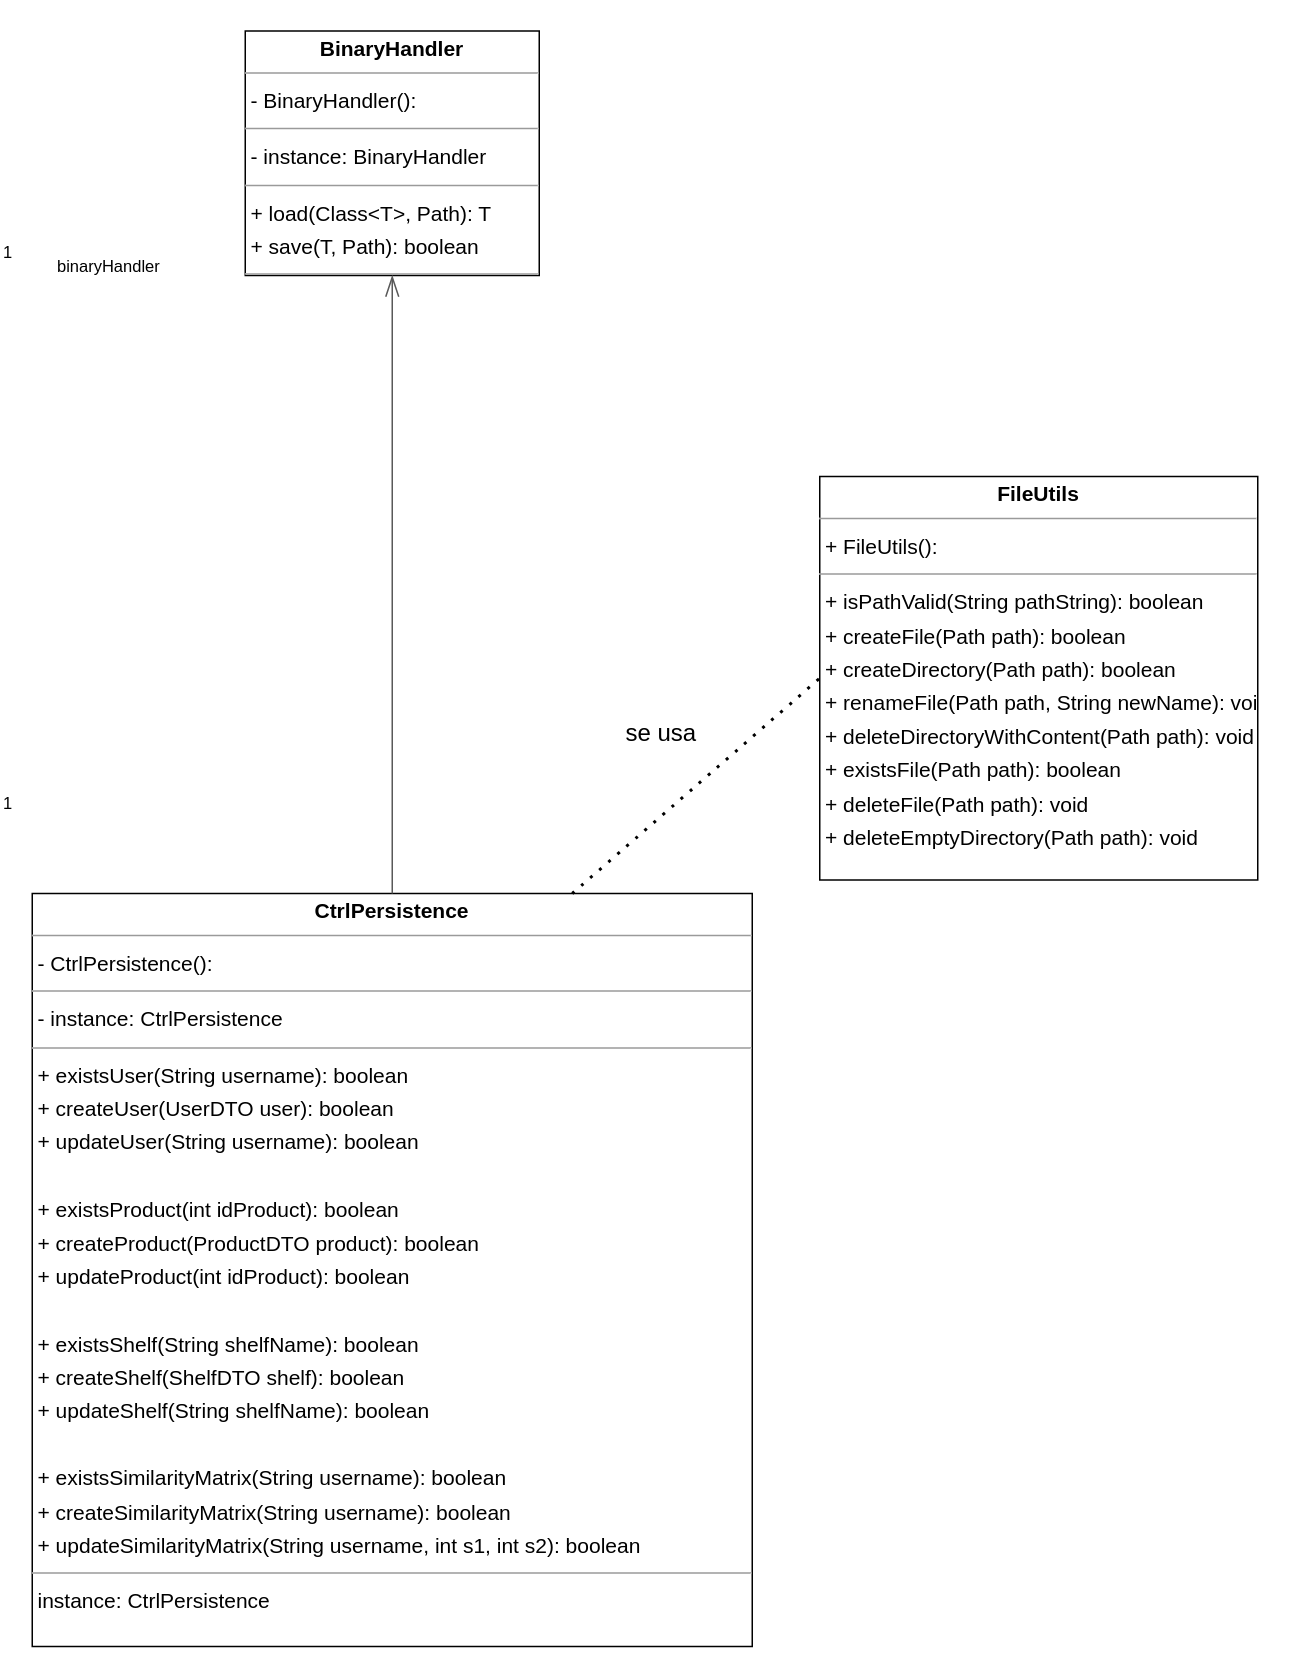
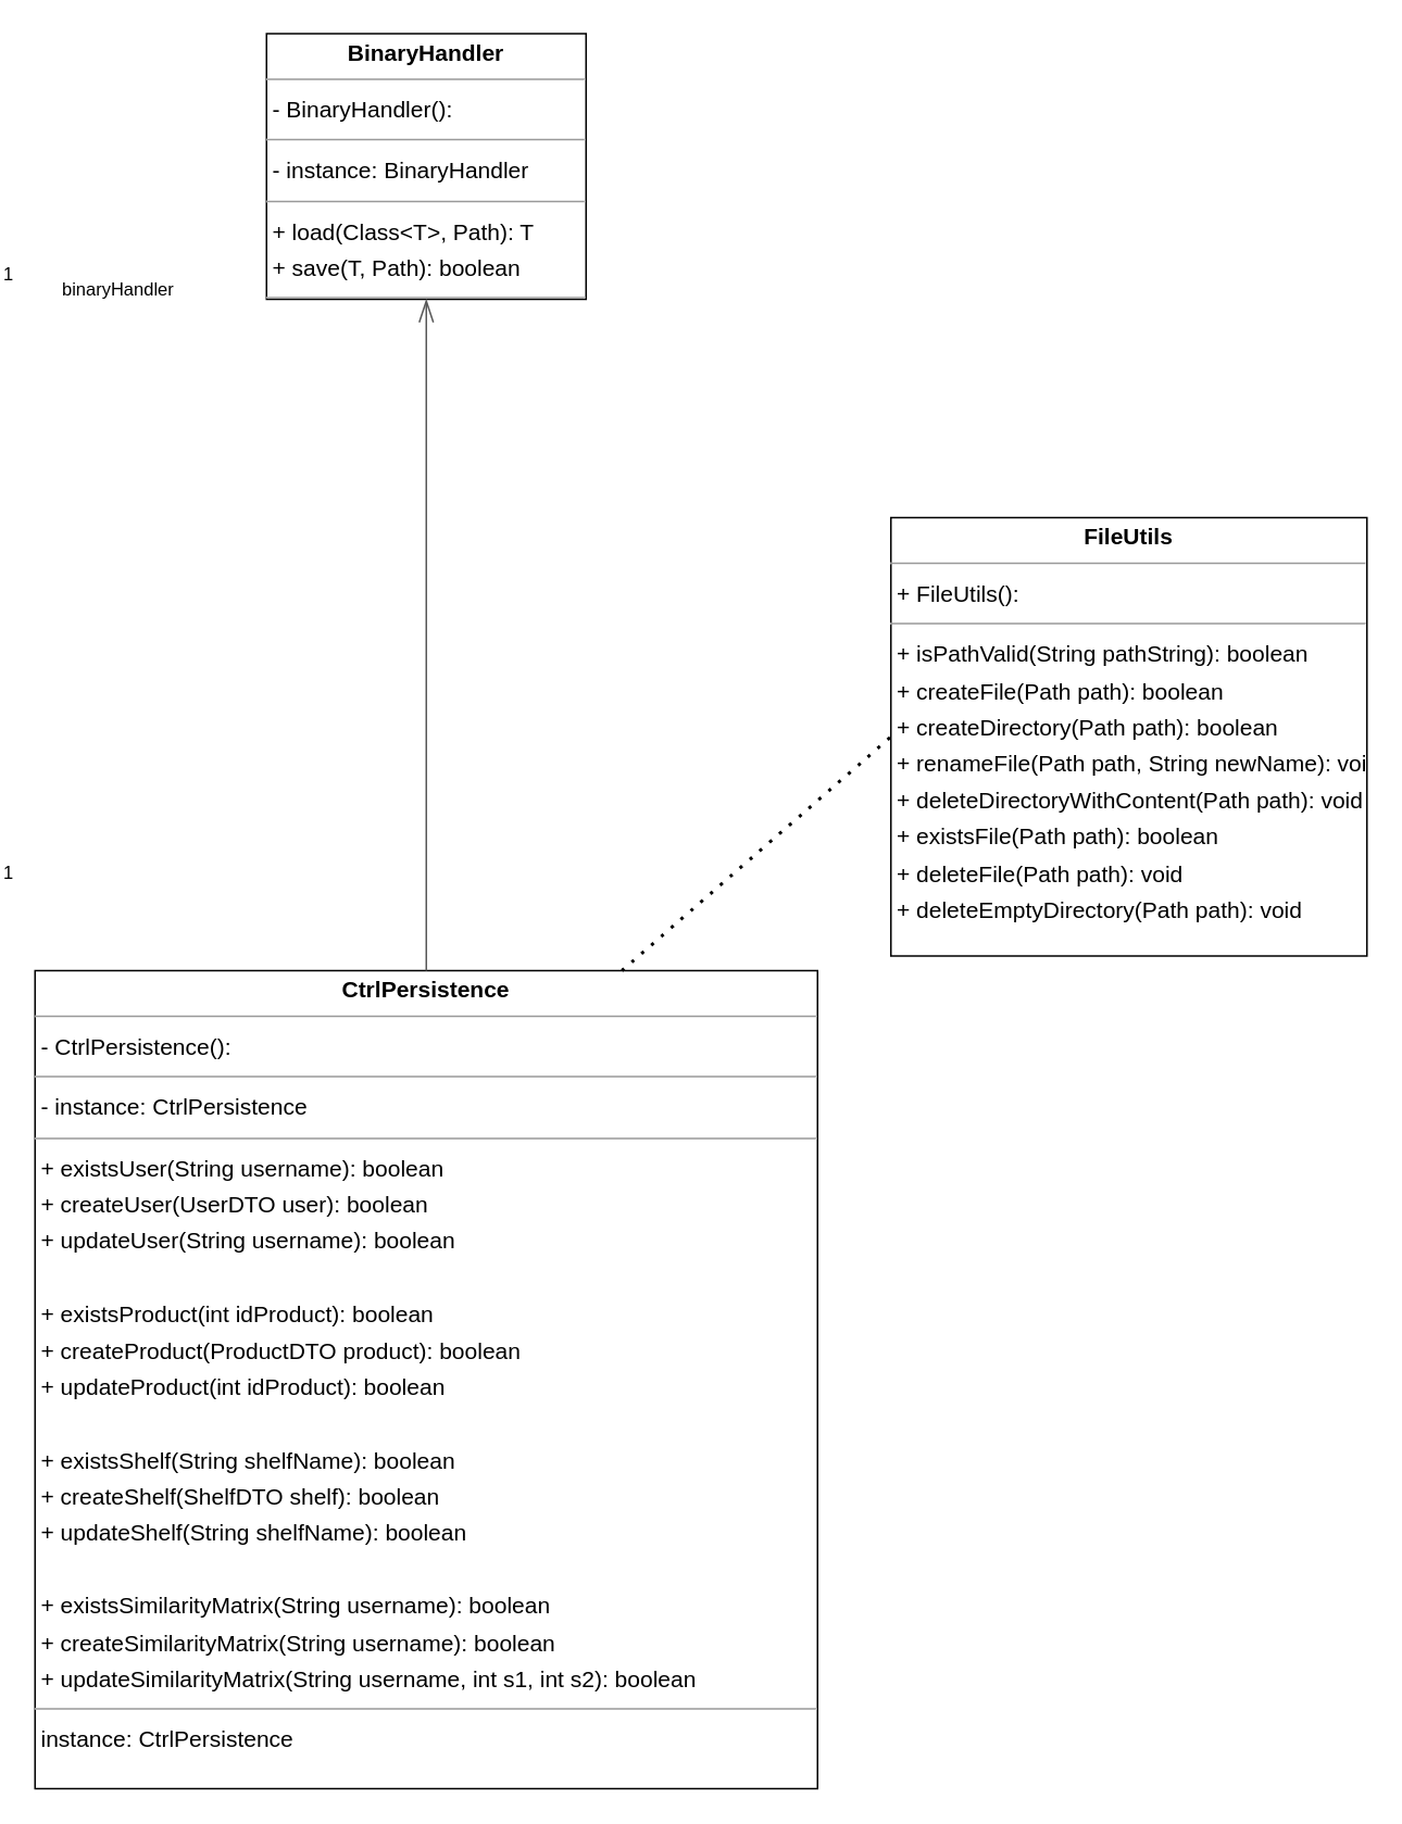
- <mxCell id="10" value="se usa&lt;div&gt;&lt;br&gt;&lt;/div&gt;" style="text;html=1;align=center;verticalAlign=middle;resizable=0;points=[];autosize=1;strokeColor=none;fillColor=none;fontSize=16;" vertex="1" parent="1"><mxGeometry x="406" y="473" width="65" height="50" as="geometry" /></mxCell>
